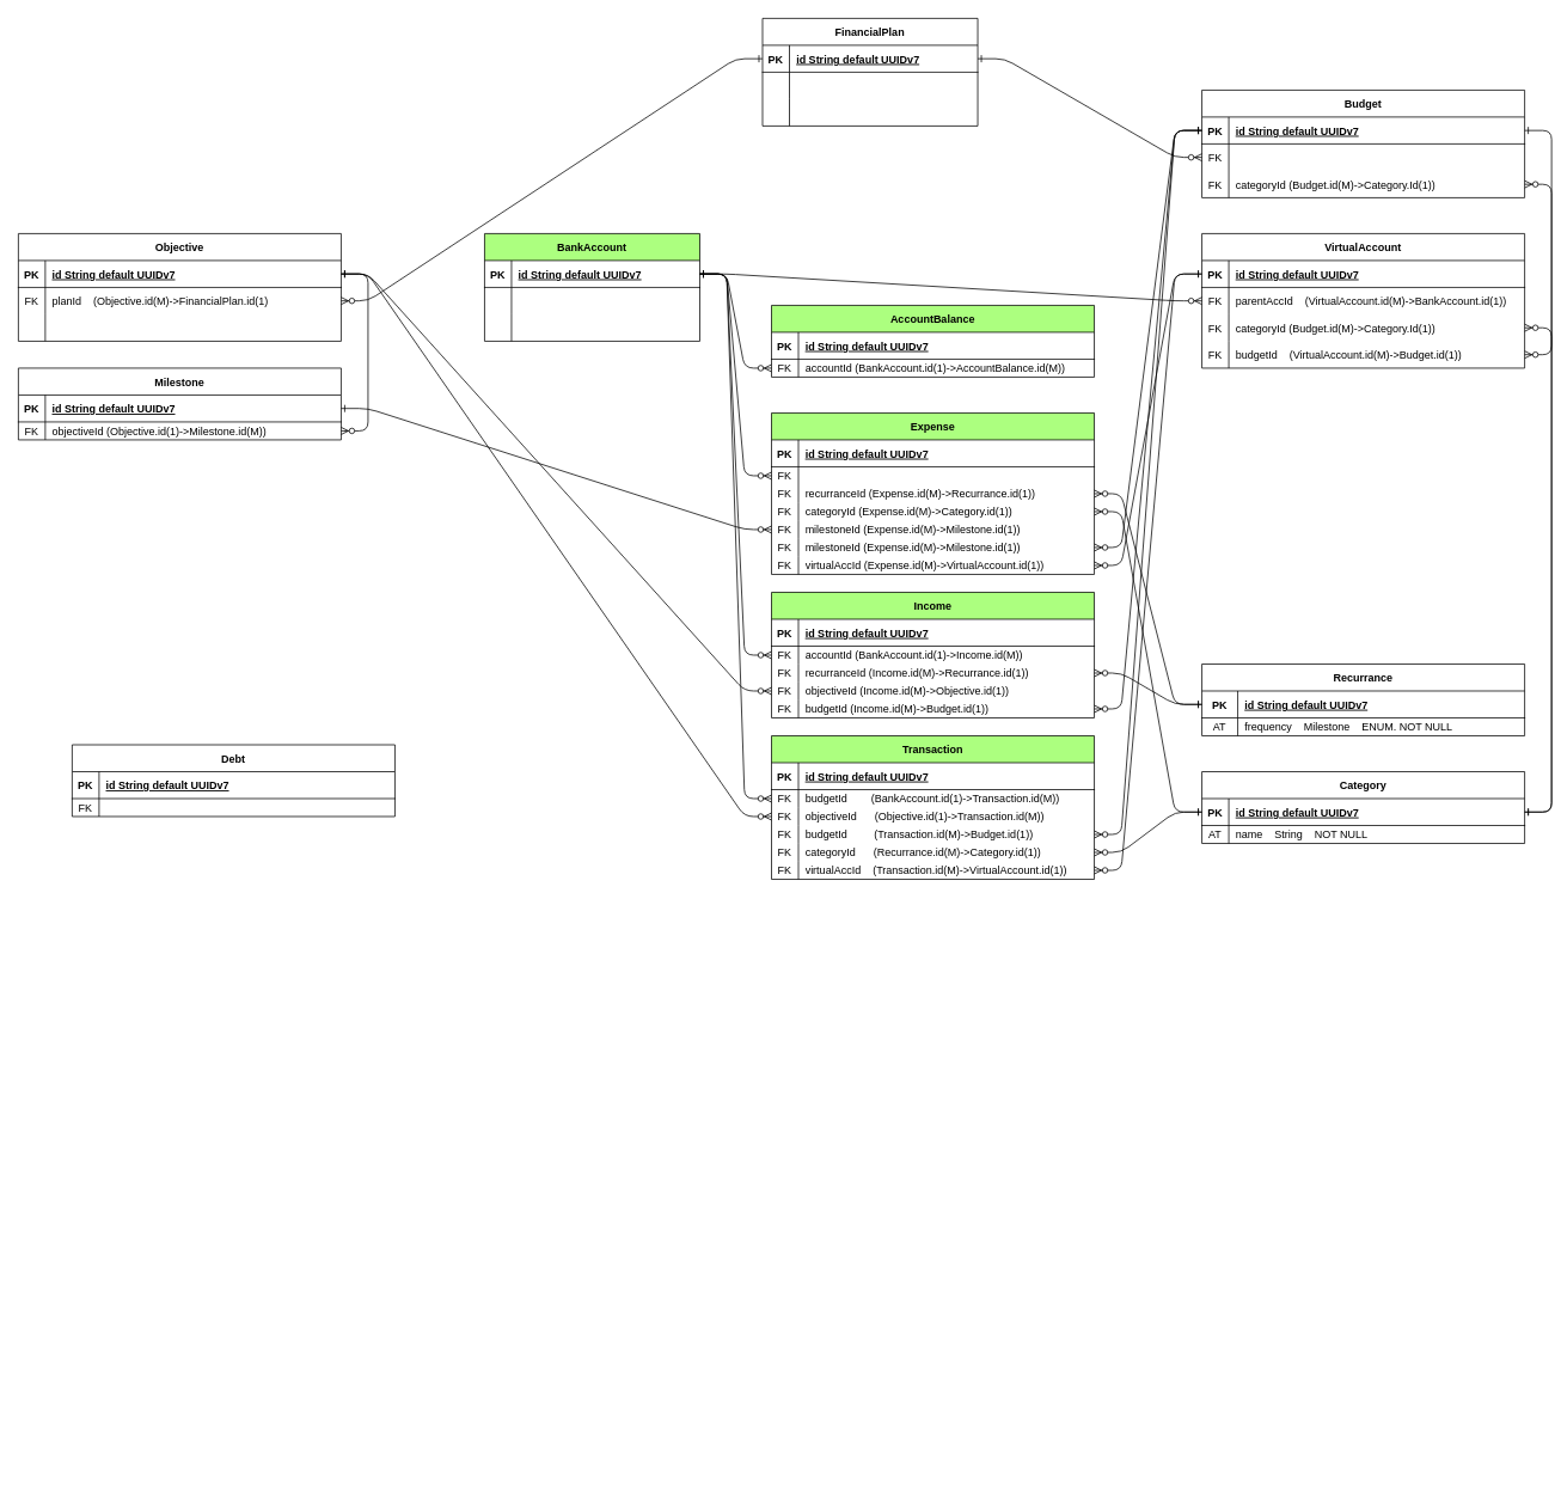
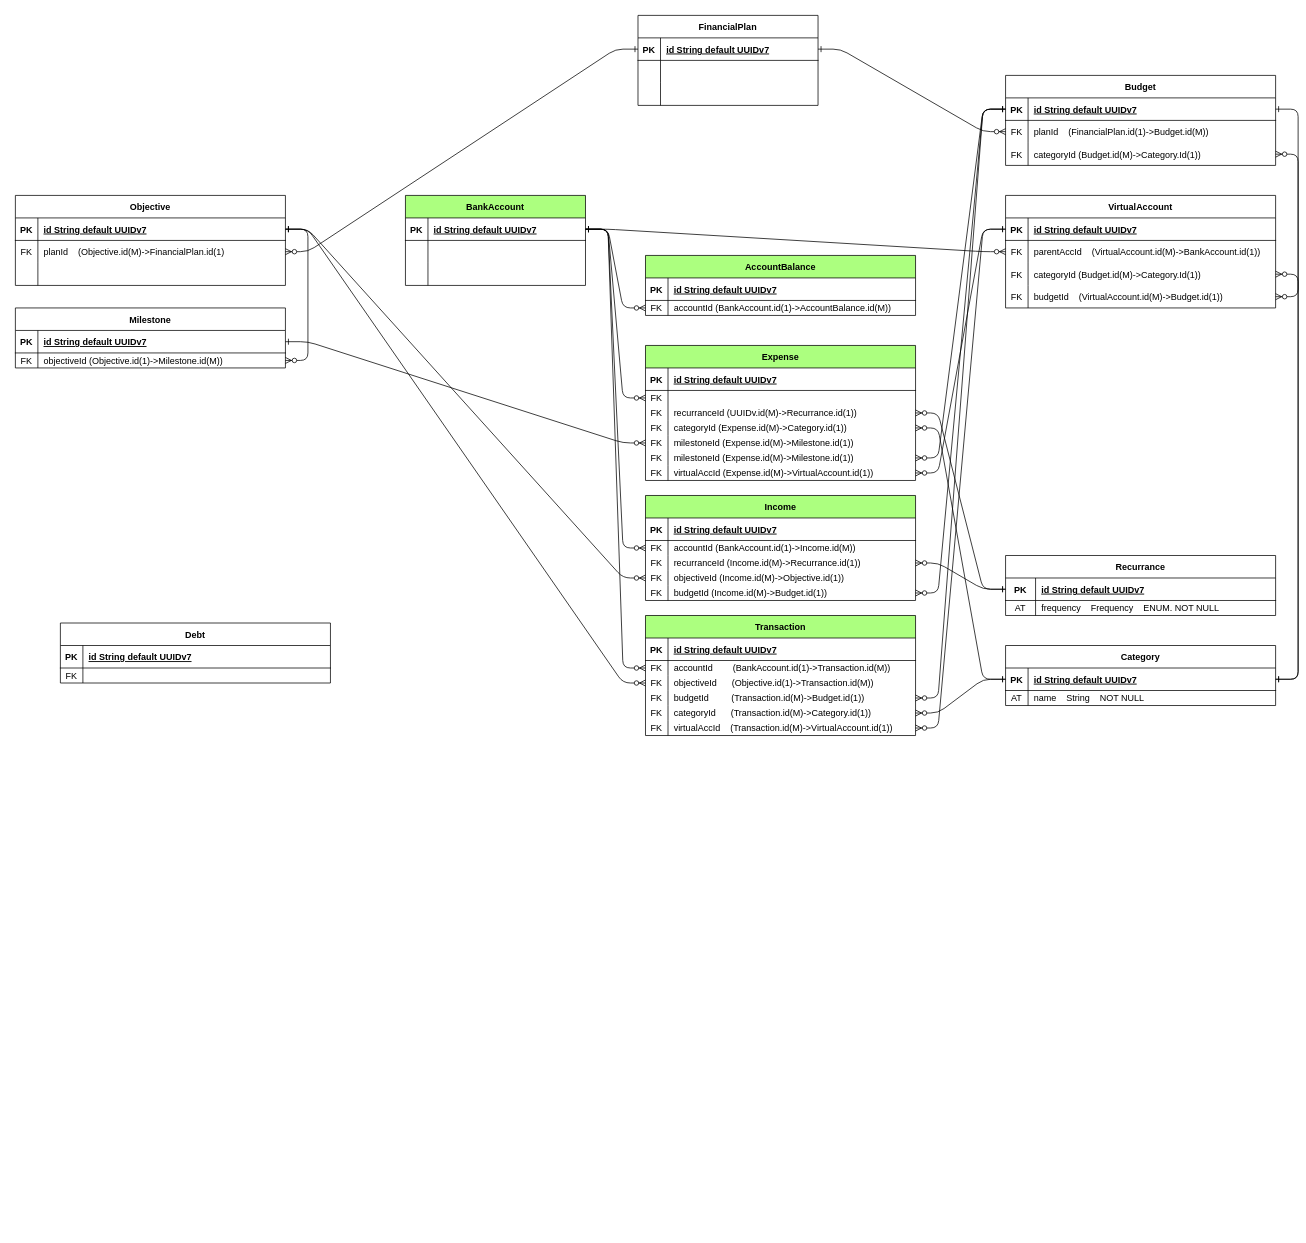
+ <mxCell id="124" value="planId    (FinancialPlan.id(1)-&gt;Budget.id(M))" style="shape=partialRectangle;overflow=hidden;connectable=0;fillColor=none;top=0;left=0;bottom=0;right=0;align=left;spacingLeft=6;labelBackgroundColor=none;" parent="122" vertex="1"><mxGeometry x="30" width="330" height="30" as="geometry"><mxRectangle width="330" height="30" as="alternateBounds" /></mxGeometry></mxCell>
- <mxCell id="28" value="recurranceId (Expense.id(M)-&gt;Recurrance.id(1))" style="shape=partialRectangle;overflow=hidden;connectable=0;fillColor=none;top=0;left=0;bottom=0;right=0;align=left;spacingLeft=6;labelBackgroundColor=none;" parent="26" vertex="1"><mxGeometry x="30" width="330" height="20" as="geometry"><mxRectangle width="330" height="20" as="alternateBounds" /></mxGeometry></mxCell>
+ <mxCell id="28" value="recurranceId (UUIDv.id(M)-&gt;Recurrance.id(1))" style="shape=partialRectangle;overflow=hidden;connectable=0;fillColor=none;top=0;left=0;bottom=0;right=0;align=left;spacingLeft=6;labelBackgroundColor=none;" parent="26" vertex="1"><mxGeometry x="30" width="330" height="20" as="geometry"><mxRectangle width="330" height="20" as="alternateBounds" /></mxGeometry></mxCell>
- <mxCell id="102" value="frequency    Milestone    ENUM. NOT NULL" style="shape=partialRectangle;overflow=hidden;connectable=0;fillColor=none;top=0;left=0;bottom=0;right=0;align=left;spacingLeft=6;labelBackgroundColor=none;" parent="100" vertex="1"><mxGeometry x="40" width="320" height="20" as="geometry"><mxRectangle width="320" height="20" as="alternateBounds" /></mxGeometry></mxCell>
+ <mxCell id="102" value="frequency    Frequency    ENUM. NOT NULL" style="shape=partialRectangle;overflow=hidden;connectable=0;fillColor=none;top=0;left=0;bottom=0;right=0;align=left;spacingLeft=6;labelBackgroundColor=none;" parent="100" vertex="1"><mxGeometry x="40" width="320" height="20" as="geometry"><mxRectangle width="320" height="20" as="alternateBounds" /></mxGeometry></mxCell>
- <mxCell id="48" value="budgetId        (BankAccount.id(1)-&gt;Transaction.id(M))" style="shape=partialRectangle;overflow=hidden;connectable=0;fillColor=none;top=0;left=0;bottom=0;right=0;align=left;spacingLeft=6;labelBackgroundColor=none;" parent="46" vertex="1"><mxGeometry x="30" width="330" height="20" as="geometry"><mxRectangle width="330" height="20" as="alternateBounds" /></mxGeometry></mxCell>
+ <mxCell id="48" value="accountId        (BankAccount.id(1)-&gt;Transaction.id(M))" style="shape=partialRectangle;overflow=hidden;connectable=0;fillColor=none;top=0;left=0;bottom=0;right=0;align=left;spacingLeft=6;labelBackgroundColor=none;" parent="46" vertex="1"><mxGeometry x="30" width="330" height="20" as="geometry"><mxRectangle width="330" height="20" as="alternateBounds" /></mxGeometry></mxCell>
- <mxCell id="57" value="categoryId      (Recurrance.id(M)-&gt;Category.id(1))" style="shape=partialRectangle;overflow=hidden;connectable=0;fillColor=none;top=0;left=0;bottom=0;right=0;align=left;spacingLeft=6;labelBackgroundColor=none;" parent="55" vertex="1"><mxGeometry x="30" width="330" height="20" as="geometry"><mxRectangle width="330" height="20" as="alternateBounds" /></mxGeometry></mxCell>
+ <mxCell id="57" value="categoryId      (Transaction.id(M)-&gt;Category.id(1))" style="shape=partialRectangle;overflow=hidden;connectable=0;fillColor=none;top=0;left=0;bottom=0;right=0;align=left;spacingLeft=6;labelBackgroundColor=none;" parent="55" vertex="1"><mxGeometry x="30" width="330" height="20" as="geometry"><mxRectangle width="330" height="20" as="alternateBounds" /></mxGeometry></mxCell>
